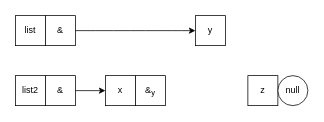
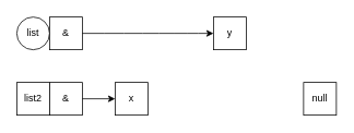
- <mxCell id="3" value="list" style="whiteSpace=wrap;html=1;aspect=fixed;" vertex="1" parent="2"><mxGeometry width="40" height="40" as="geometry" /></mxCell>
+ <mxCell id="3" value="list" style="ellipse;whiteSpace=wrap;html=1;aspect=fixed;" vertex="1" parent="2"><mxGeometry width="40" height="40" as="geometry" /></mxCell>
- <mxCell id="9" value="&amp;amp;&lt;sub&gt;y&lt;/sub&gt;" style="whiteSpace=wrap;html=1;aspect=fixed;" vertex="1" parent="7"><mxGeometry x="40" width="40" height="40" as="geometry" /></mxCell>
- <mxCell id="11" value="z" style="whiteSpace=wrap;html=1;aspect=fixed;" vertex="1" parent="10"><mxGeometry width="40" height="40" as="geometry" /></mxCell>
- <mxCell id="12" value="null" style="ellipse;whiteSpace=wrap;html=1;aspect=fixed;" vertex="1" parent="10"><mxGeometry x="40" width="40" height="40" as="geometry" /></mxCell>
+ <mxCell id="12" value="null" style="whiteSpace=wrap;html=1;aspect=fixed;" vertex="1" parent="10"><mxGeometry x="40" width="40" height="40" as="geometry" /></mxCell>
